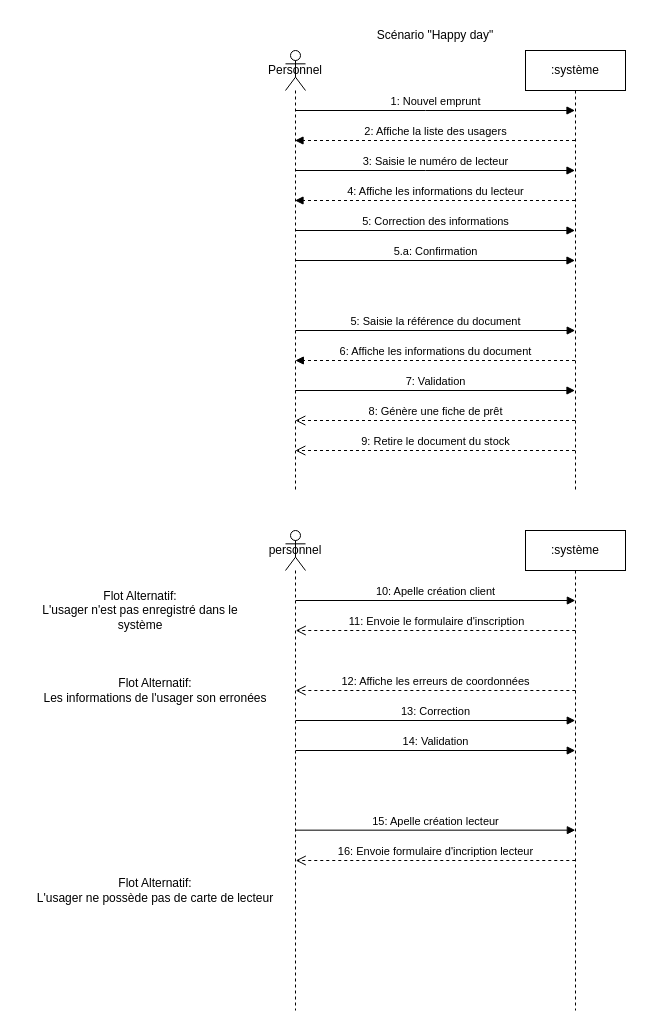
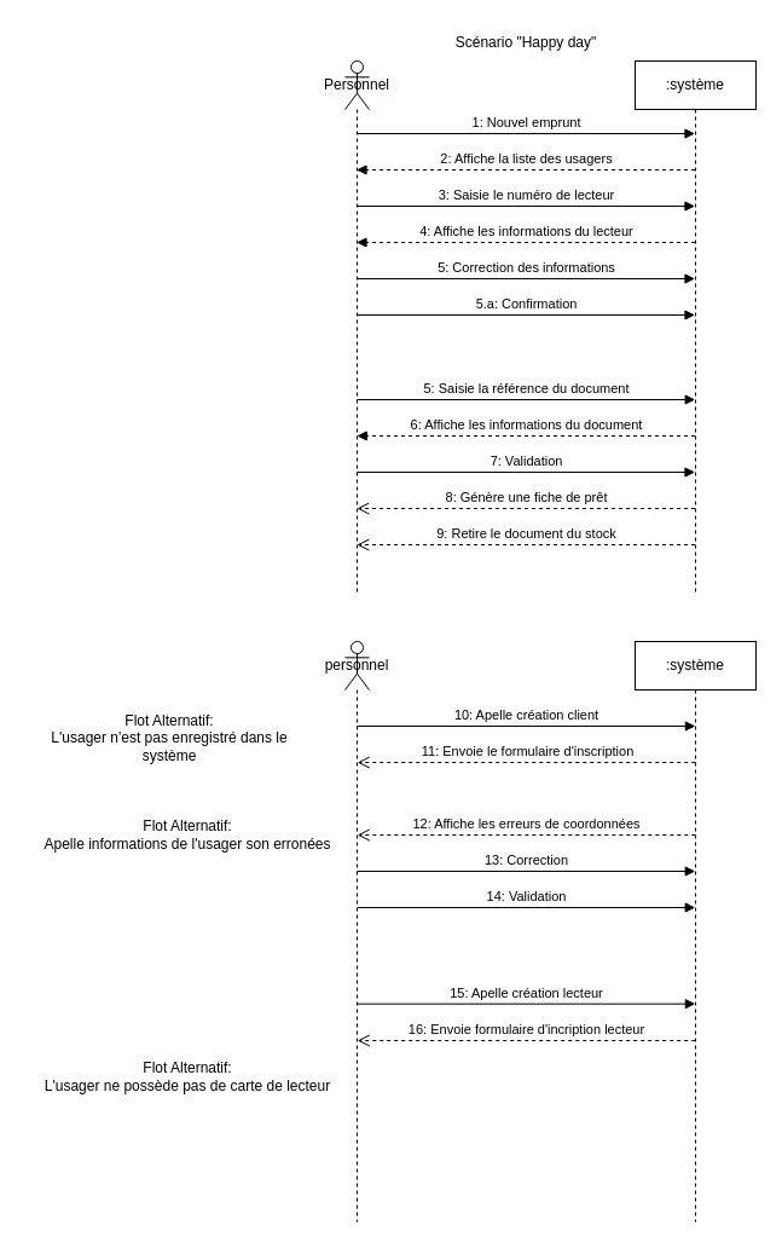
- <mxCell id="24" value="Flot Alternatif:&lt;br&gt;Les informations de l'usager son erronées" style="text;strokeColor=none;align=center;fillColor=none;html=1;verticalAlign=middle;whiteSpace=wrap;rounded=0;" vertex="1" parent="1"><mxGeometry x="35" y="670" width="240" height="40" as="geometry" /></mxCell>
+ <mxCell id="24" value="Flot Alternatif:&lt;br&gt;Apelle informations de l'usager son erronées" style="text;strokeColor=none;align=center;fillColor=none;html=1;verticalAlign=middle;whiteSpace=wrap;rounded=0;" vertex="1" parent="1"><mxGeometry x="35" y="670" width="240" height="40" as="geometry" /></mxCell>
